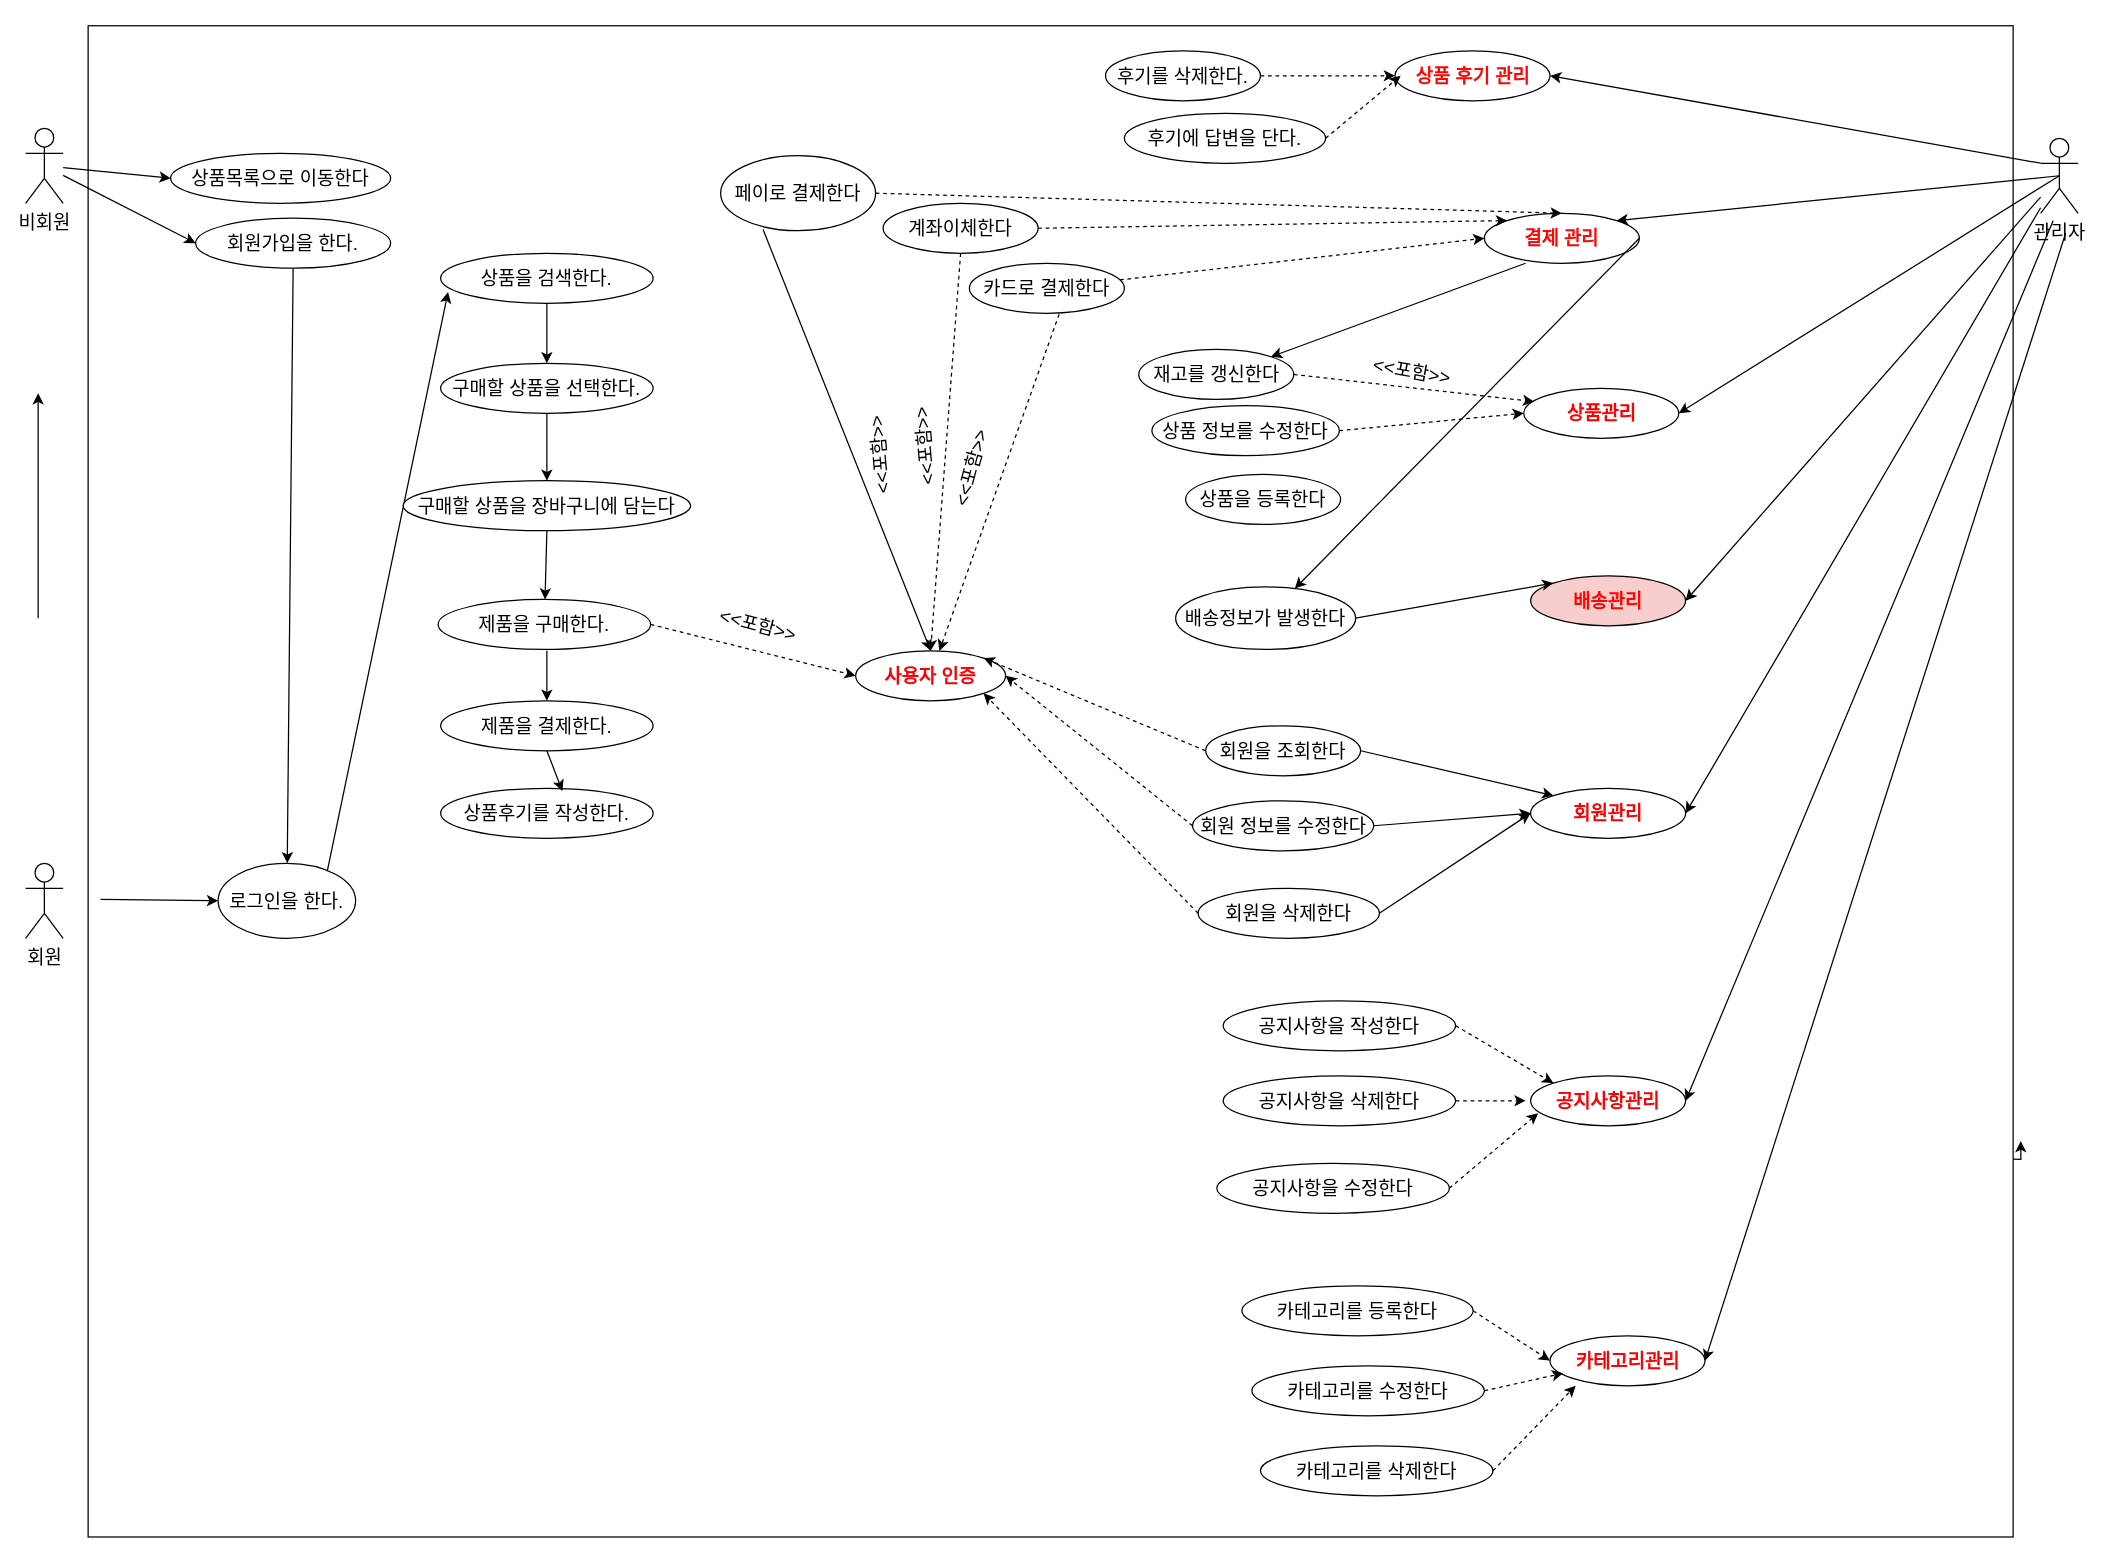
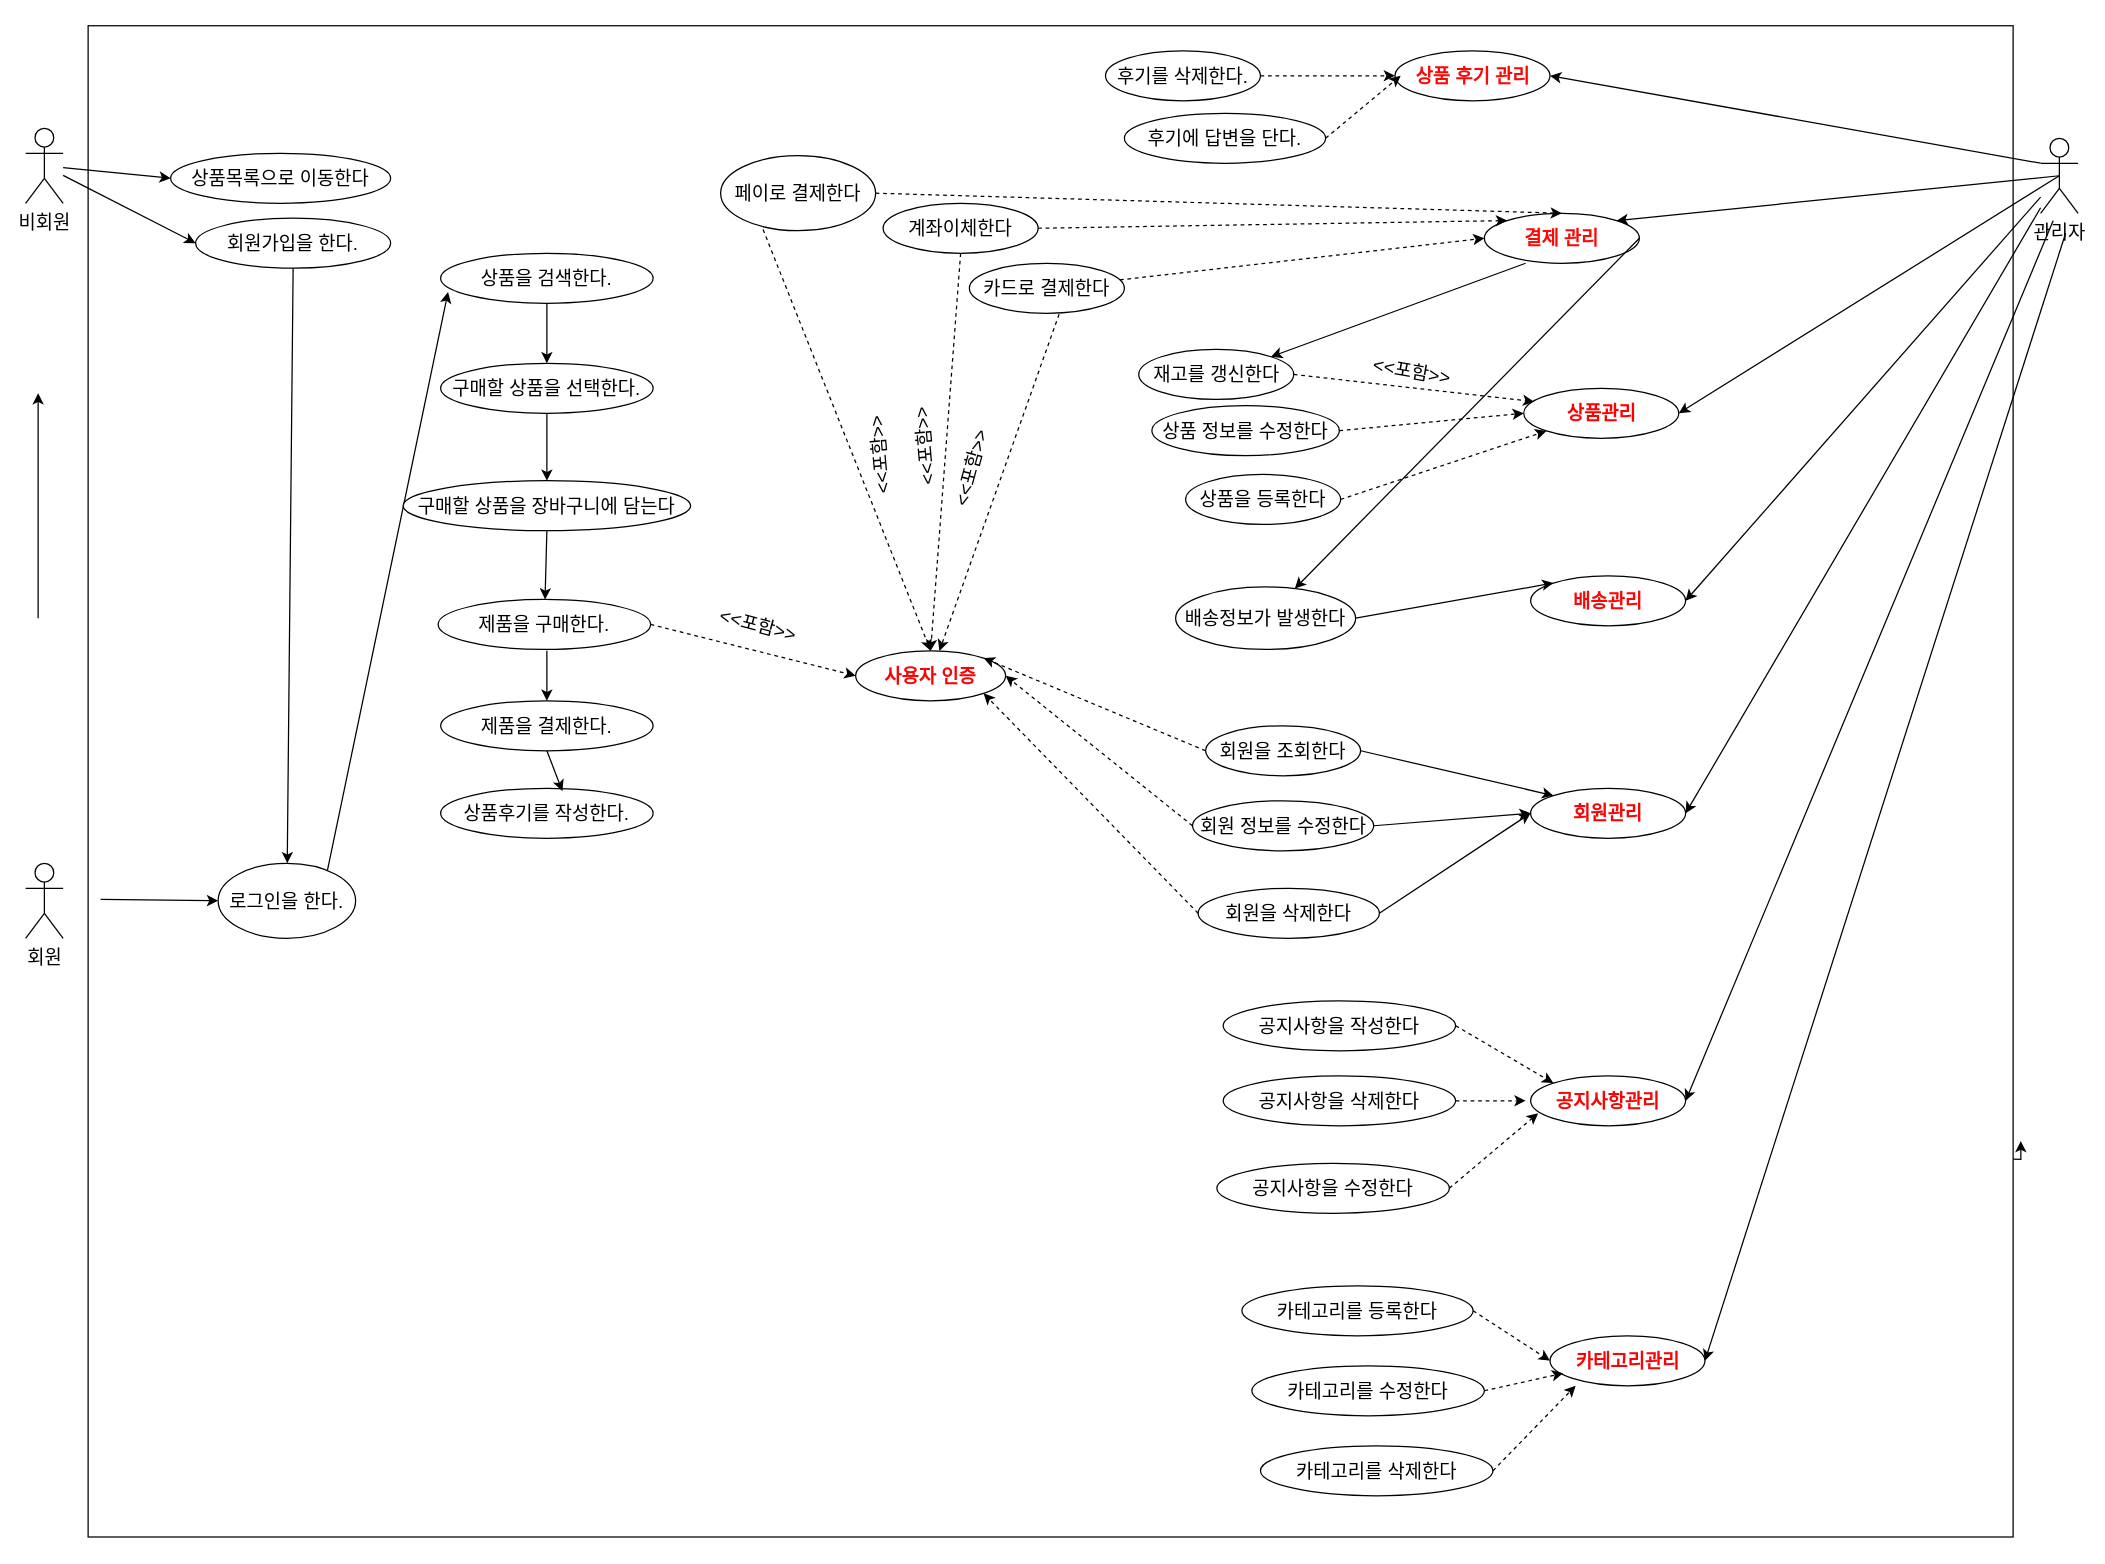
- <mxCell id="66" value="" style="endArrow=classic;html=1;rounded=0;dashed=0;entryX=0.5;entryY=0;entryDx=0;entryDy=0;fontSize=15;exitX=0.274;exitY=0.985;exitDx=0;exitDy=0;exitPerimeter=0;" parent="1" source="64" target="13" edge="1"><mxGeometry width="50" height="50" relative="1" as="geometry"><mxPoint x="778" y="212" as="sourcePoint" /><mxPoint x="754" y="530" as="targetPoint" /></mxGeometry></mxCell>
+ <mxCell id="66" value="" style="endArrow=classic;html=1;rounded=0;dashed=1;entryX=0.5;entryY=0;entryDx=0;entryDy=0;fontSize=15;exitX=0.274;exitY=0.985;exitDx=0;exitDy=0;exitPerimeter=0;" parent="1" source="64" target="13" edge="1"><mxGeometry width="50" height="50" relative="1" as="geometry"><mxPoint x="778" y="212" as="sourcePoint" /><mxPoint x="754" y="530" as="targetPoint" /></mxGeometry></mxCell>
+ <mxCell id="40" value="" style="endArrow=classic;html=1;rounded=0;exitX=1;exitY=0.5;exitDx=0;exitDy=0;dashed=1;fontSize=15;entryX=0;entryY=1;entryDx=0;entryDy=0;" parent="1" source="34" target="37" edge="1"><mxGeometry width="50" height="50" relative="1" as="geometry"><mxPoint x="1052" y="280" as="sourcePoint" /><mxPoint x="1090" y="290" as="targetPoint" /></mxGeometry></mxCell>
- <mxCell id="42" value="배송관리" style="ellipse;whiteSpace=wrap;html=1;fontSize=15;fontStyle=1;fontColor=#fe0606;fillColor=#f8cecc;" parent="1" vertex="1"><mxGeometry x="1224" y="460" width="124" height="40" as="geometry" /></mxCell>
+ <mxCell id="42" value="배송관리" style="ellipse;whiteSpace=wrap;html=1;fontSize=15;fontStyle=1;fontColor=#fe0606;" parent="1" vertex="1"><mxGeometry x="1224" y="460" width="124" height="40" as="geometry" /></mxCell>
